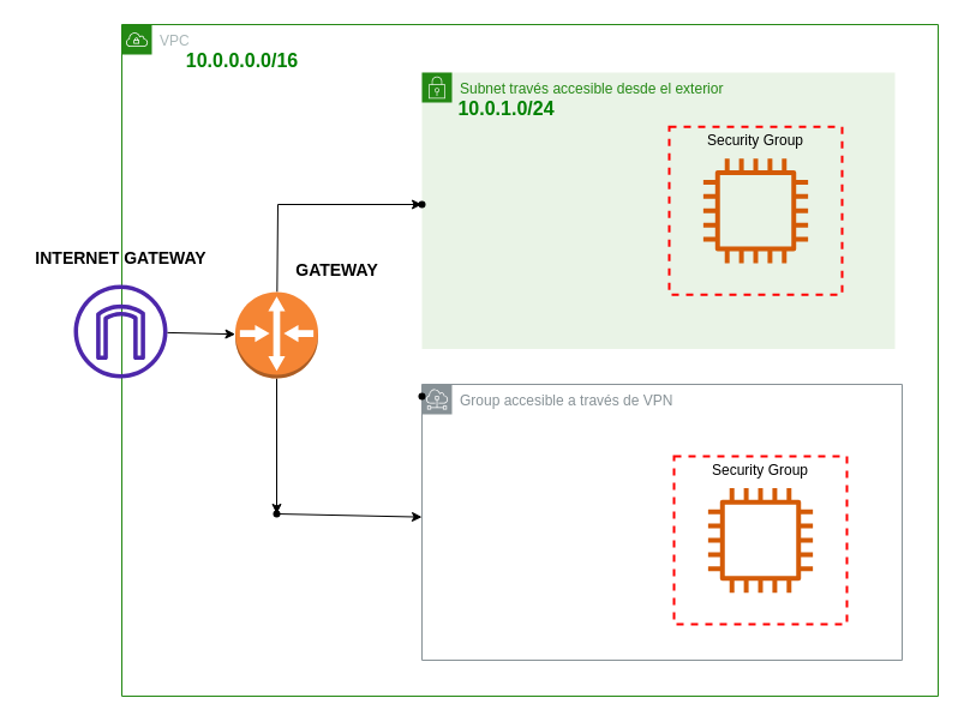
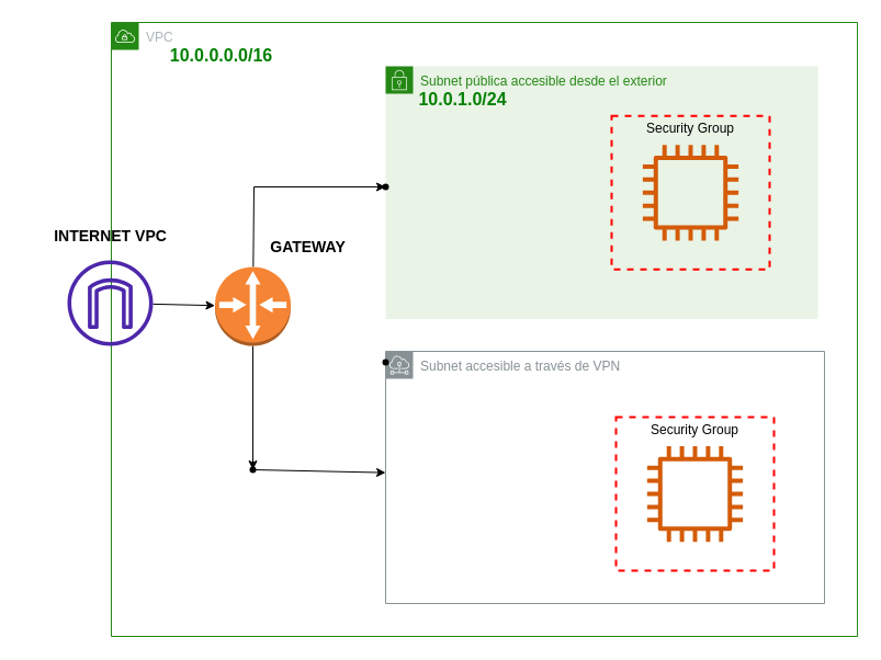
- <mxCell id="9" value="Subnet través accesible desde el exterior" style="points=[[0,0],[0.25,0],[0.5,0],[0.75,0],[1,0],[1,0.25],[1,0.5],[1,0.75],[1,1],[0.75,1],[0.5,1],[0.25,1],[0,1],[0,0.75],[0,0.5],[0,0.25]];outlineConnect=0;gradientColor=none;html=1;whiteSpace=wrap;fontSize=12;fontStyle=0;container=1;pointerEvents=0;collapsible=0;recursiveResize=0;shape=mxgraph.aws4.group;grIcon=mxgraph.aws4.group_security_group;grStroke=0;strokeColor=#248814;fillColor=#E9F3E6;verticalAlign=top;align=left;spacingLeft=30;fontColor=#248814;dashed=0;" vertex="1" parent="2"><mxGeometry x="250" y="40" width="394" height="230.5" as="geometry" /></mxCell>
+ <mxCell id="9" value="Subnet pública accesible desde el exterior" style="points=[[0,0],[0.25,0],[0.5,0],[0.75,0],[1,0],[1,0.25],[1,0.5],[1,0.75],[1,1],[0.75,1],[0.5,1],[0.25,1],[0,1],[0,0.75],[0,0.5],[0,0.25]];outlineConnect=0;gradientColor=none;html=1;whiteSpace=wrap;fontSize=12;fontStyle=0;container=1;pointerEvents=0;collapsible=0;recursiveResize=0;shape=mxgraph.aws4.group;grIcon=mxgraph.aws4.group_security_group;grStroke=0;strokeColor=#248814;fillColor=#E9F3E6;verticalAlign=top;align=left;spacingLeft=30;fontColor=#248814;dashed=0;" vertex="1" parent="2"><mxGeometry x="250" y="40" width="394" height="230.5" as="geometry" /></mxCell>
- <mxCell id="20" value="&lt;b&gt;INTERNET GATEWAY&lt;/b&gt;" style="text;html=1;align=center;verticalAlign=middle;resizable=0;points=[];autosize=1;strokeColor=none;fillColor=none;fontSize=14;" vertex="1" parent="2"><mxGeometry x="-81" y="180" width="160" height="30" as="geometry" /></mxCell>
+ <mxCell id="20" value="&lt;b&gt;INTERNET VPC&lt;/b&gt;" style="text;html=1;align=center;verticalAlign=middle;resizable=0;points=[];autosize=1;strokeColor=none;fillColor=none;fontSize=14;" vertex="1" parent="2"><mxGeometry x="-81" y="180" width="160" height="30" as="geometry" /></mxCell>
- <mxCell id="3" value="Group accesible a través de VPN" style="sketch=0;outlineConnect=0;gradientColor=none;html=1;whiteSpace=wrap;fontSize=12;fontStyle=0;shape=mxgraph.aws4.group;grIcon=mxgraph.aws4.group_subnet;strokeColor=#879196;fillColor=none;verticalAlign=top;align=left;spacingLeft=30;fontColor=#879196;dashed=0;" vertex="1" parent="2"><mxGeometry x="250" y="300" width="400" height="230" as="geometry" /></mxCell>
+ <mxCell id="3" value="Subnet accesible a través de VPN" style="sketch=0;outlineConnect=0;gradientColor=none;html=1;whiteSpace=wrap;fontSize=12;fontStyle=0;shape=mxgraph.aws4.group;grIcon=mxgraph.aws4.group_subnet;strokeColor=#879196;fillColor=none;verticalAlign=top;align=left;spacingLeft=30;fontColor=#879196;dashed=0;" vertex="1" parent="2"><mxGeometry x="250" y="300" width="400" height="230" as="geometry" /></mxCell>
